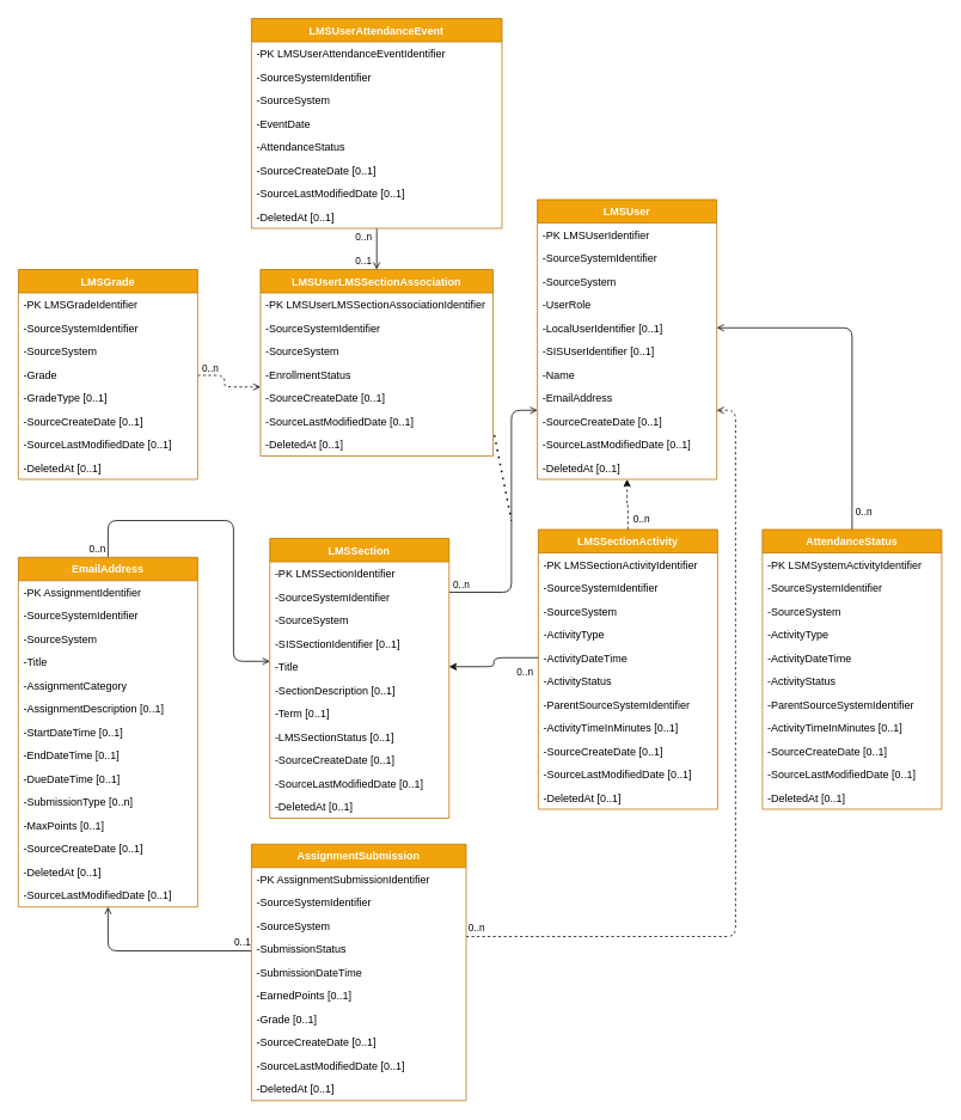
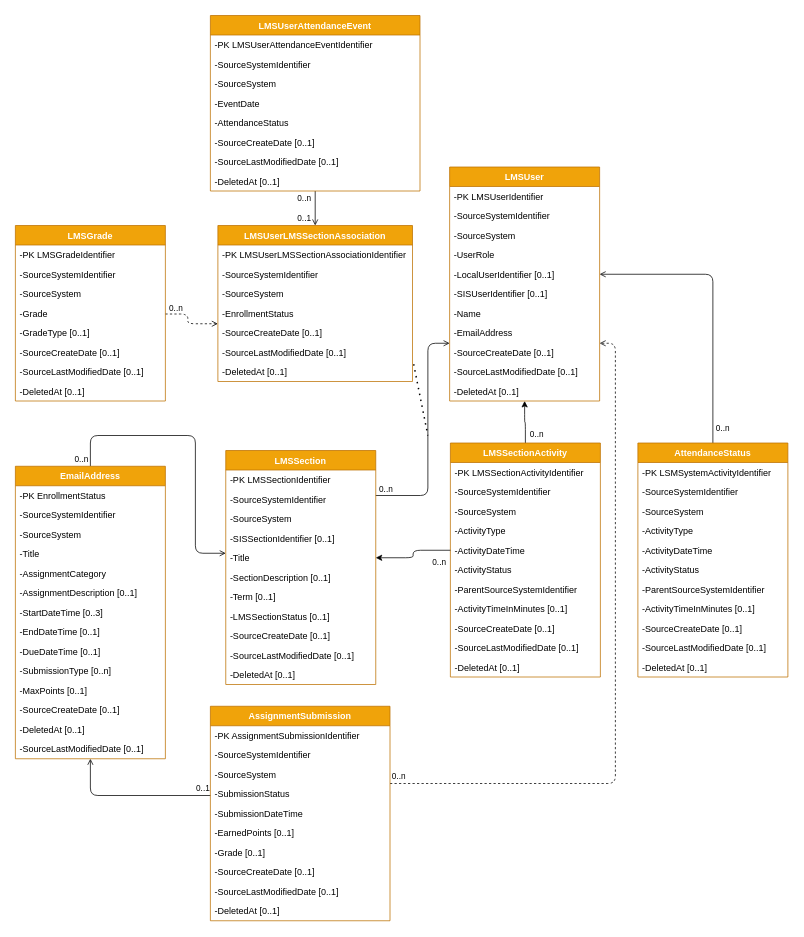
- <mxCell id="45" style="edgeStyle=orthogonalEdgeStyle;rounded=1;orthogonalLoop=1;jettySize=auto;html=1;exitX=0.5;exitY=0;exitDx=0;exitDy=0;dashed=1;" parent="1" source="46" target="73" edge="1"><mxGeometry relative="1" as="geometry"><mxPoint x="650" y="570" as="targetPoint" /></mxGeometry></mxCell>
+ <mxCell id="45" style="edgeStyle=orthogonalEdgeStyle;rounded=1;orthogonalLoop=1;jettySize=auto;html=1;exitX=0.5;exitY=0;exitDx=0;exitDy=0;" parent="1" source="46" target="73" edge="1"><mxGeometry relative="1" as="geometry"><mxPoint x="650" y="570" as="targetPoint" /></mxGeometry></mxCell>
- <mxCell id="18" value="-PK AssignmentIdentifier" style="text;align=left;verticalAlign=top;spacingLeft=4;spacingRight=4;overflow=hidden;rotatable=0;points=[[0,0.5],[1,0.5]];portConstraint=eastwest;" parent="17" vertex="1"><mxGeometry y="26" width="200" height="26" as="geometry" /></mxCell>
+ <mxCell id="18" value="-PK EnrollmentStatus" style="text;align=left;verticalAlign=top;spacingLeft=4;spacingRight=4;overflow=hidden;rotatable=0;points=[[0,0.5],[1,0.5]];portConstraint=eastwest;" parent="17" vertex="1"><mxGeometry y="26" width="200" height="26" as="geometry" /></mxCell>
- <mxCell id="24" value="-StartDateTime [0..1]" style="text;align=left;verticalAlign=top;spacingLeft=4;spacingRight=4;overflow=hidden;rotatable=0;points=[[0,0.5],[1,0.5]];portConstraint=eastwest;" parent="17" vertex="1"><mxGeometry y="182" width="200" height="26" as="geometry" /></mxCell>
+ <mxCell id="24" value="-StartDateTime [0..3]" style="text;align=left;verticalAlign=top;spacingLeft=4;spacingRight=4;overflow=hidden;rotatable=0;points=[[0,0.5],[1,0.5]];portConstraint=eastwest;" parent="17" vertex="1"><mxGeometry y="182" width="200" height="26" as="geometry" /></mxCell>
